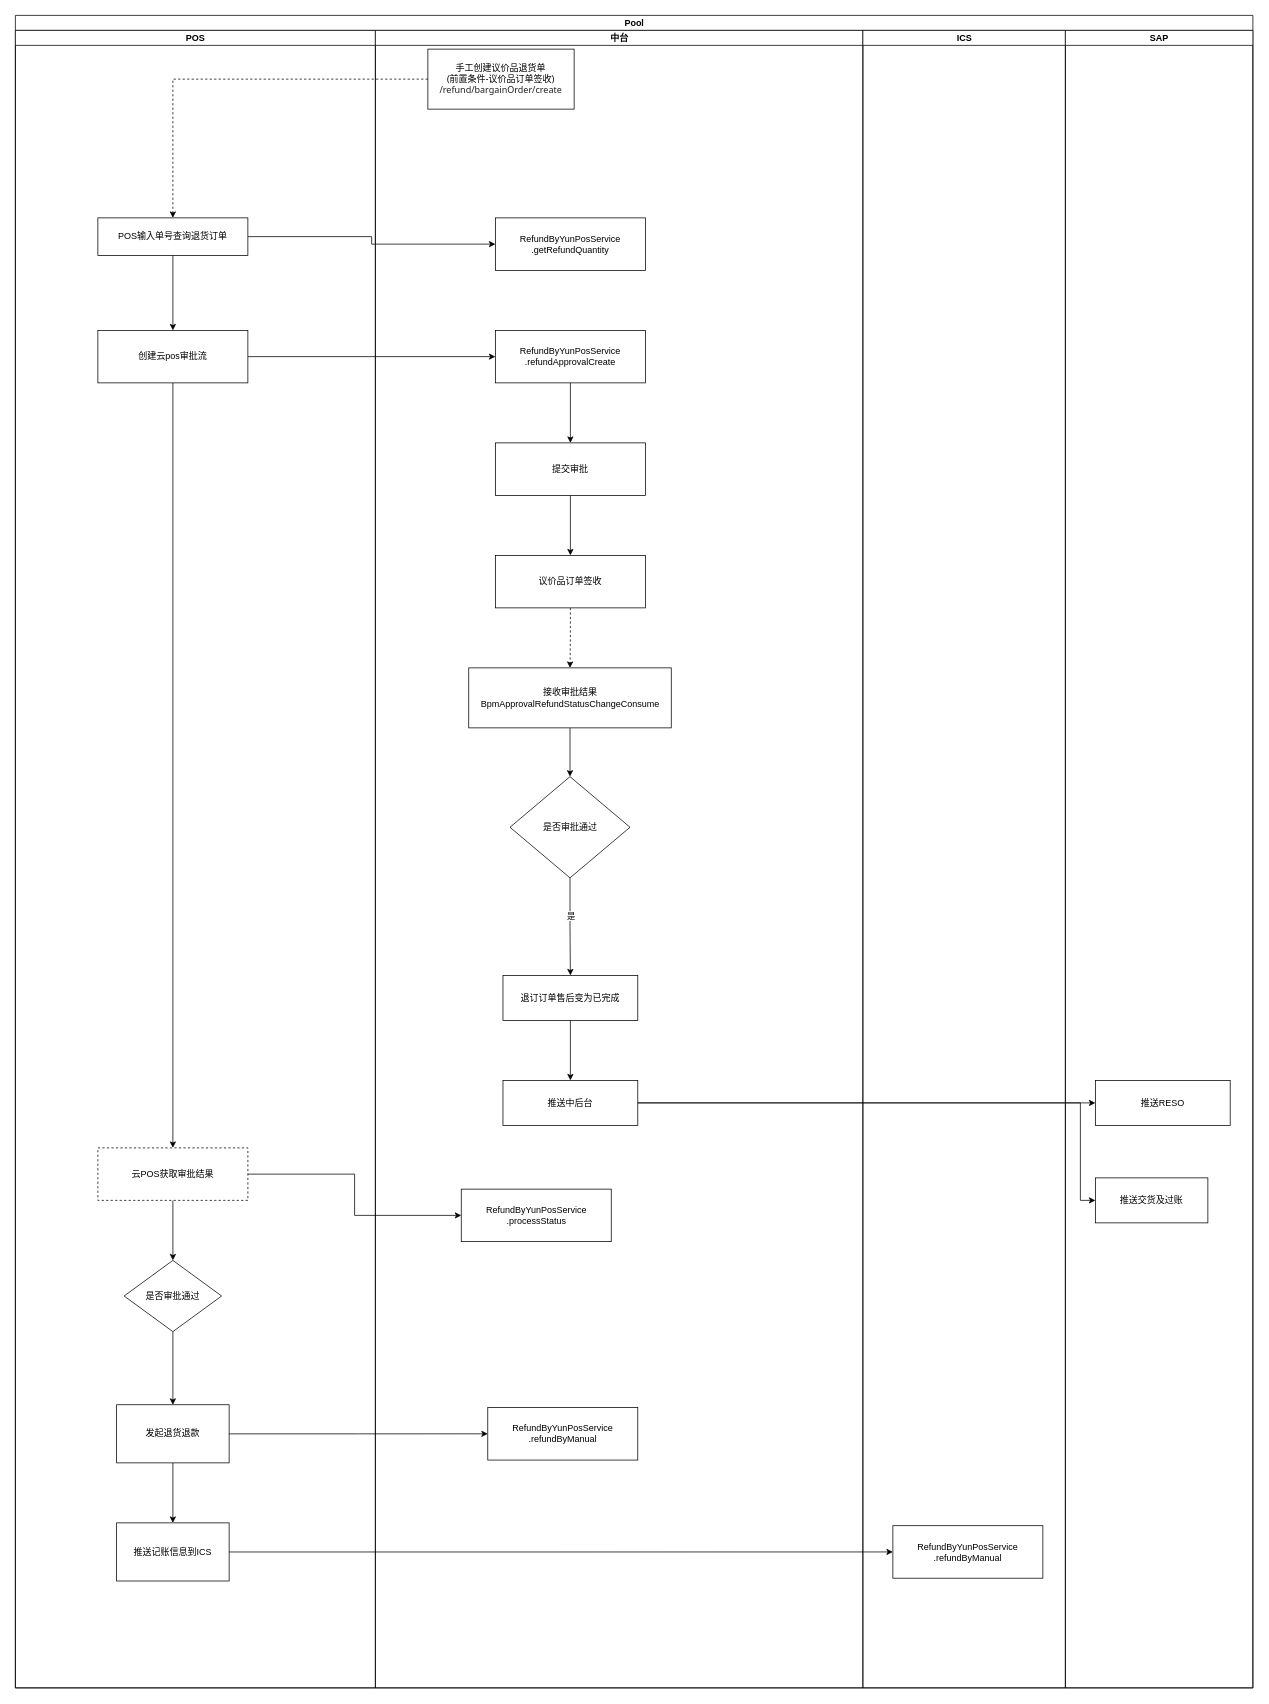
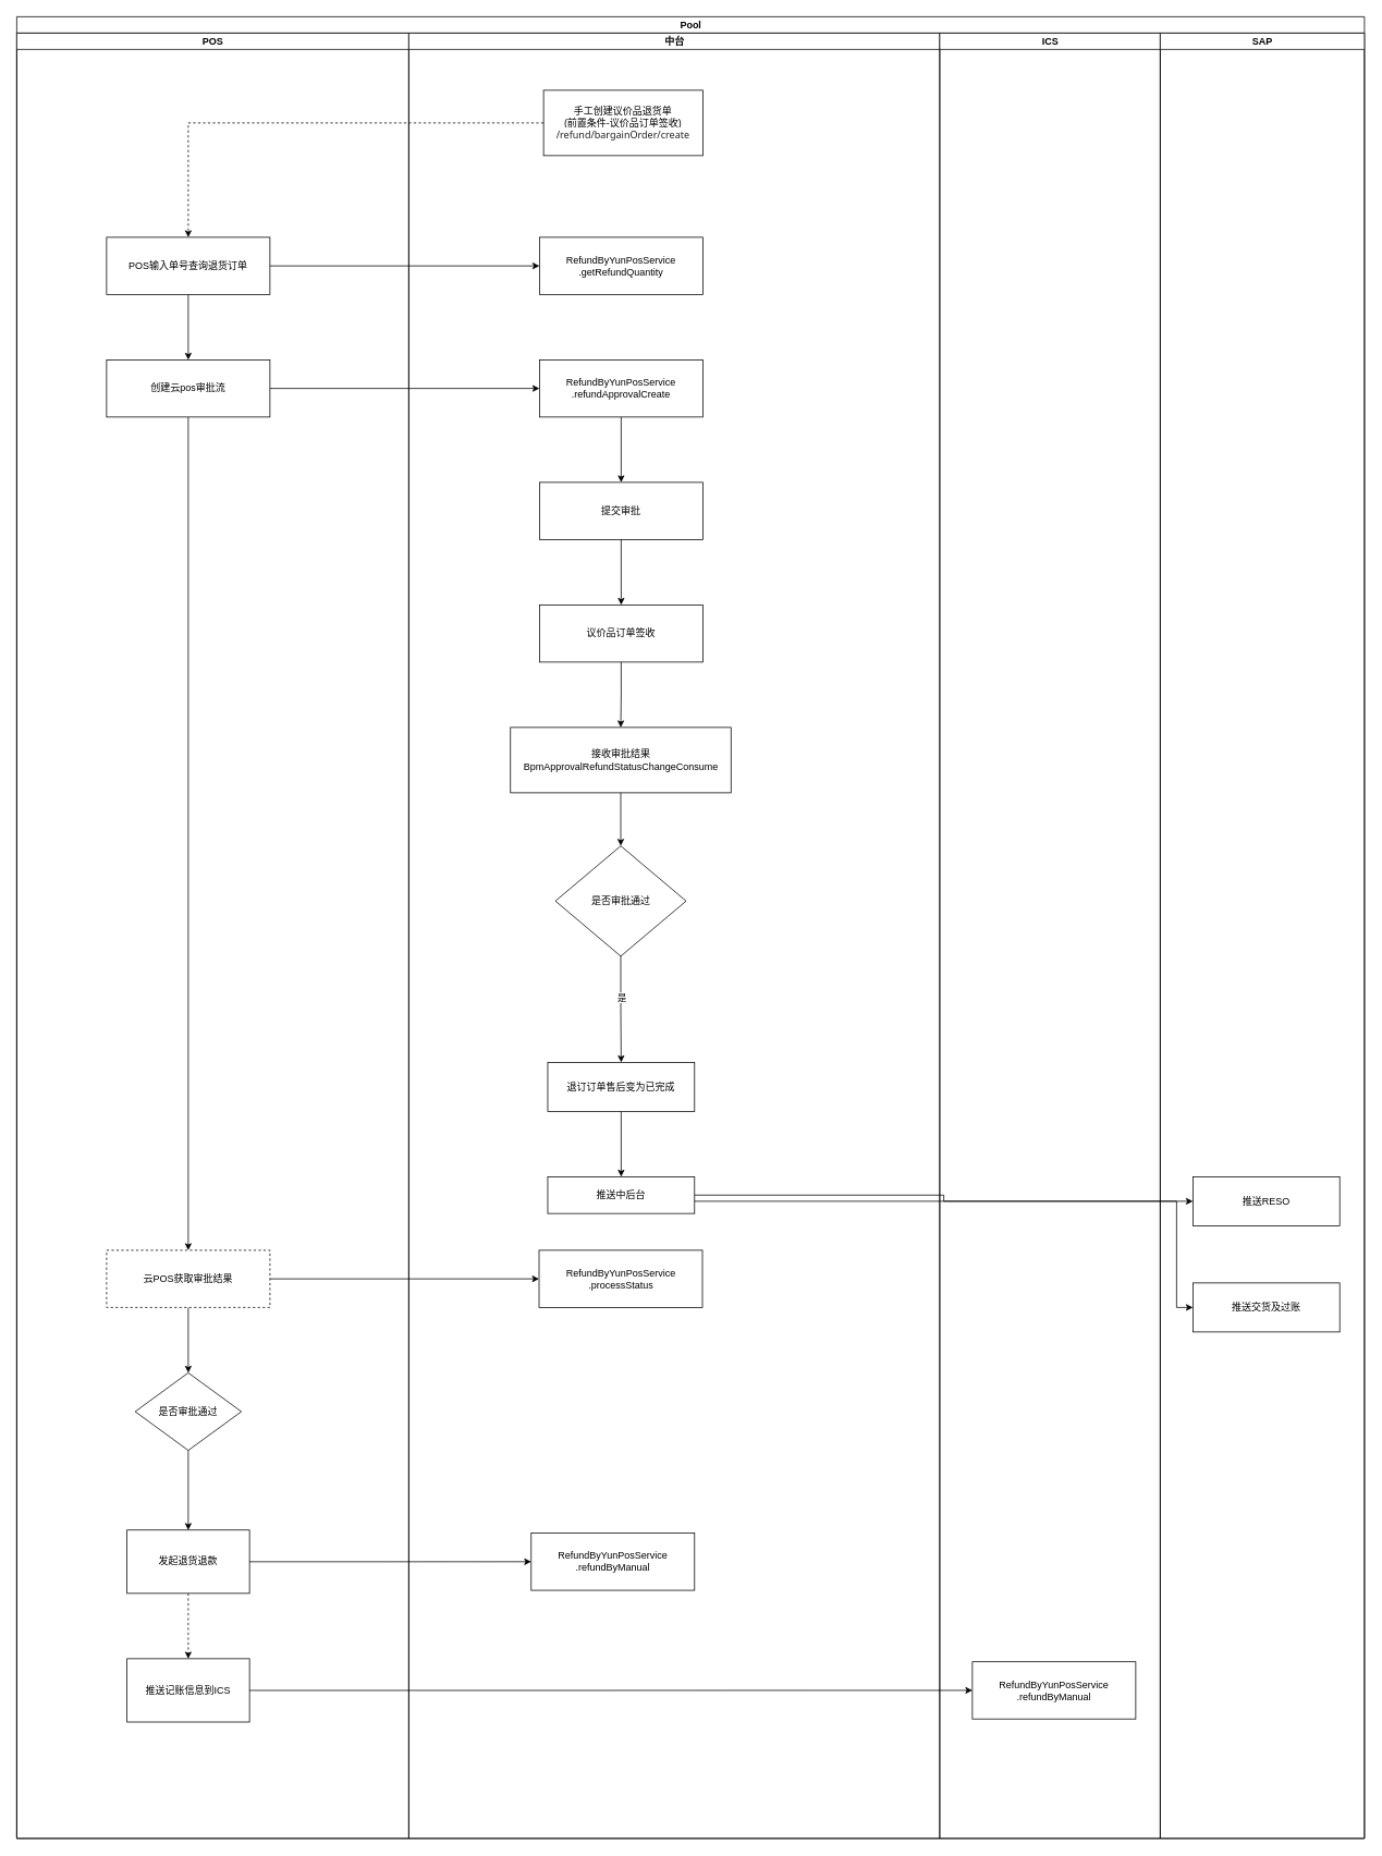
- <mxCell id="16" value="手工创建议价品退货单&lt;div&gt;(前置条件-议价品订单签收)&lt;/div&gt;&lt;div&gt;&lt;span style=&quot;color: rgb(31, 31, 31); font-family: system-ui, sans-serif; text-align: start; background-color: rgb(255, 255, 255);&quot;&gt;/refund/bargainOrder/create&lt;/span&gt;&lt;br&gt;&lt;/div&gt;" style="whiteSpace=wrap;html=1;" vertex="1" parent="15"><mxGeometry x="70" y="25" width="195" height="80" as="geometry" /></mxCell>
+ <mxCell id="16" value="手工创建议价品退货单&lt;div&gt;(前置条件-议价品订单签收)&lt;/div&gt;&lt;div&gt;&lt;span style=&quot;color: rgb(31, 31, 31); font-family: system-ui, sans-serif; text-align: start; background-color: rgb(255, 255, 255);&quot;&gt;/refund/bargainOrder/create&lt;/span&gt;&lt;br&gt;&lt;/div&gt;" style="whiteSpace=wrap;html=1;" vertex="1" parent="15"><mxGeometry x="165" y="70" width="195" height="80" as="geometry" /></mxCell>
- <mxCell id="5" value="&lt;div&gt;POS输入单号查询退货订单&lt;/div&gt;" style="whiteSpace=wrap;html=1;" vertex="1" parent="3"><mxGeometry x="110" y="250" width="200" height="50" as="geometry" /></mxCell>
+ <mxCell id="5" value="&lt;div&gt;POS输入单号查询退货订单&lt;/div&gt;" style="whiteSpace=wrap;html=1;" vertex="1" parent="3"><mxGeometry x="110" y="250" width="200" height="70" as="geometry" /></mxCell>
- <mxCell id="22" value="" style="edgeStyle=orthogonalEdgeStyle;rounded=0;orthogonalLoop=1;jettySize=auto;html=1;dashed=1;" edge="1" parent="15" source="23" target="25"><mxGeometry relative="1" as="geometry" /></mxCell>
+ <mxCell id="22" value="" style="edgeStyle=orthogonalEdgeStyle;rounded=0;orthogonalLoop=1;jettySize=auto;html=1;" edge="1" parent="15" source="23" target="25"><mxGeometry relative="1" as="geometry" /></mxCell>
- <mxCell id="32" value="推送中后台" style="whiteSpace=wrap;html=1;" vertex="1" parent="15"><mxGeometry x="170.13" y="1400" width="179.75" height="60" as="geometry" /></mxCell>
+ <mxCell id="32" value="推送中后台" style="whiteSpace=wrap;html=1;" vertex="1" parent="15"><mxGeometry x="170.13" y="1400" width="179.75" height="45" as="geometry" /></mxCell>
- <mxCell id="38" value="推送交货及过账" style="whiteSpace=wrap;html=1;" vertex="1" parent="36"><mxGeometry x="40" y="1530" width="150" height="60" as="geometry" /></mxCell>
+ <mxCell id="38" value="推送交货及过账" style="whiteSpace=wrap;html=1;" vertex="1" parent="36"><mxGeometry x="40" y="1530" width="179.75" height="60" as="geometry" /></mxCell>
- <mxCell id="31" value="&lt;div&gt;&lt;span style=&quot;white-space: pre;&quot; class=&quot;text-only&quot;&gt;RefundByYunPosService&lt;/span&gt;&lt;/div&gt;&lt;div&gt;&lt;span style=&quot;white-space: pre;&quot; class=&quot;text-only&quot;&gt;.&lt;/span&gt;&lt;span style=&quot;white-space: pre; background-color: initial;&quot;&gt;processStatus&lt;/span&gt;&lt;/div&gt;" style="whiteSpace=wrap;html=1;" vertex="1" parent="15"><mxGeometry x="114.5" y="1545" width="200" height="70" as="geometry" /></mxCell>
+ <mxCell id="31" value="&lt;div&gt;&lt;span style=&quot;white-space: pre;&quot; class=&quot;text-only&quot;&gt;RefundByYunPosService&lt;/span&gt;&lt;/div&gt;&lt;div&gt;&lt;span style=&quot;white-space: pre;&quot; class=&quot;text-only&quot;&gt;.&lt;/span&gt;&lt;span style=&quot;white-space: pre; background-color: initial;&quot;&gt;processStatus&lt;/span&gt;&lt;/div&gt;" style="whiteSpace=wrap;html=1;" vertex="1" parent="15"><mxGeometry x="159.5" y="1490" width="200" height="70" as="geometry" /></mxCell>
- <mxCell id="12" value="" style="edgeStyle=orthogonalEdgeStyle;rounded=0;orthogonalLoop=1;jettySize=auto;html=1;" edge="1" parent="3" source="13" target="14"><mxGeometry relative="1" as="geometry" /></mxCell>
+ <mxCell id="12" value="" style="edgeStyle=orthogonalEdgeStyle;rounded=0;orthogonalLoop=1;jettySize=auto;html=1;dashed=1;" edge="1" parent="3" source="13" target="14"><mxGeometry relative="1" as="geometry" /></mxCell>
